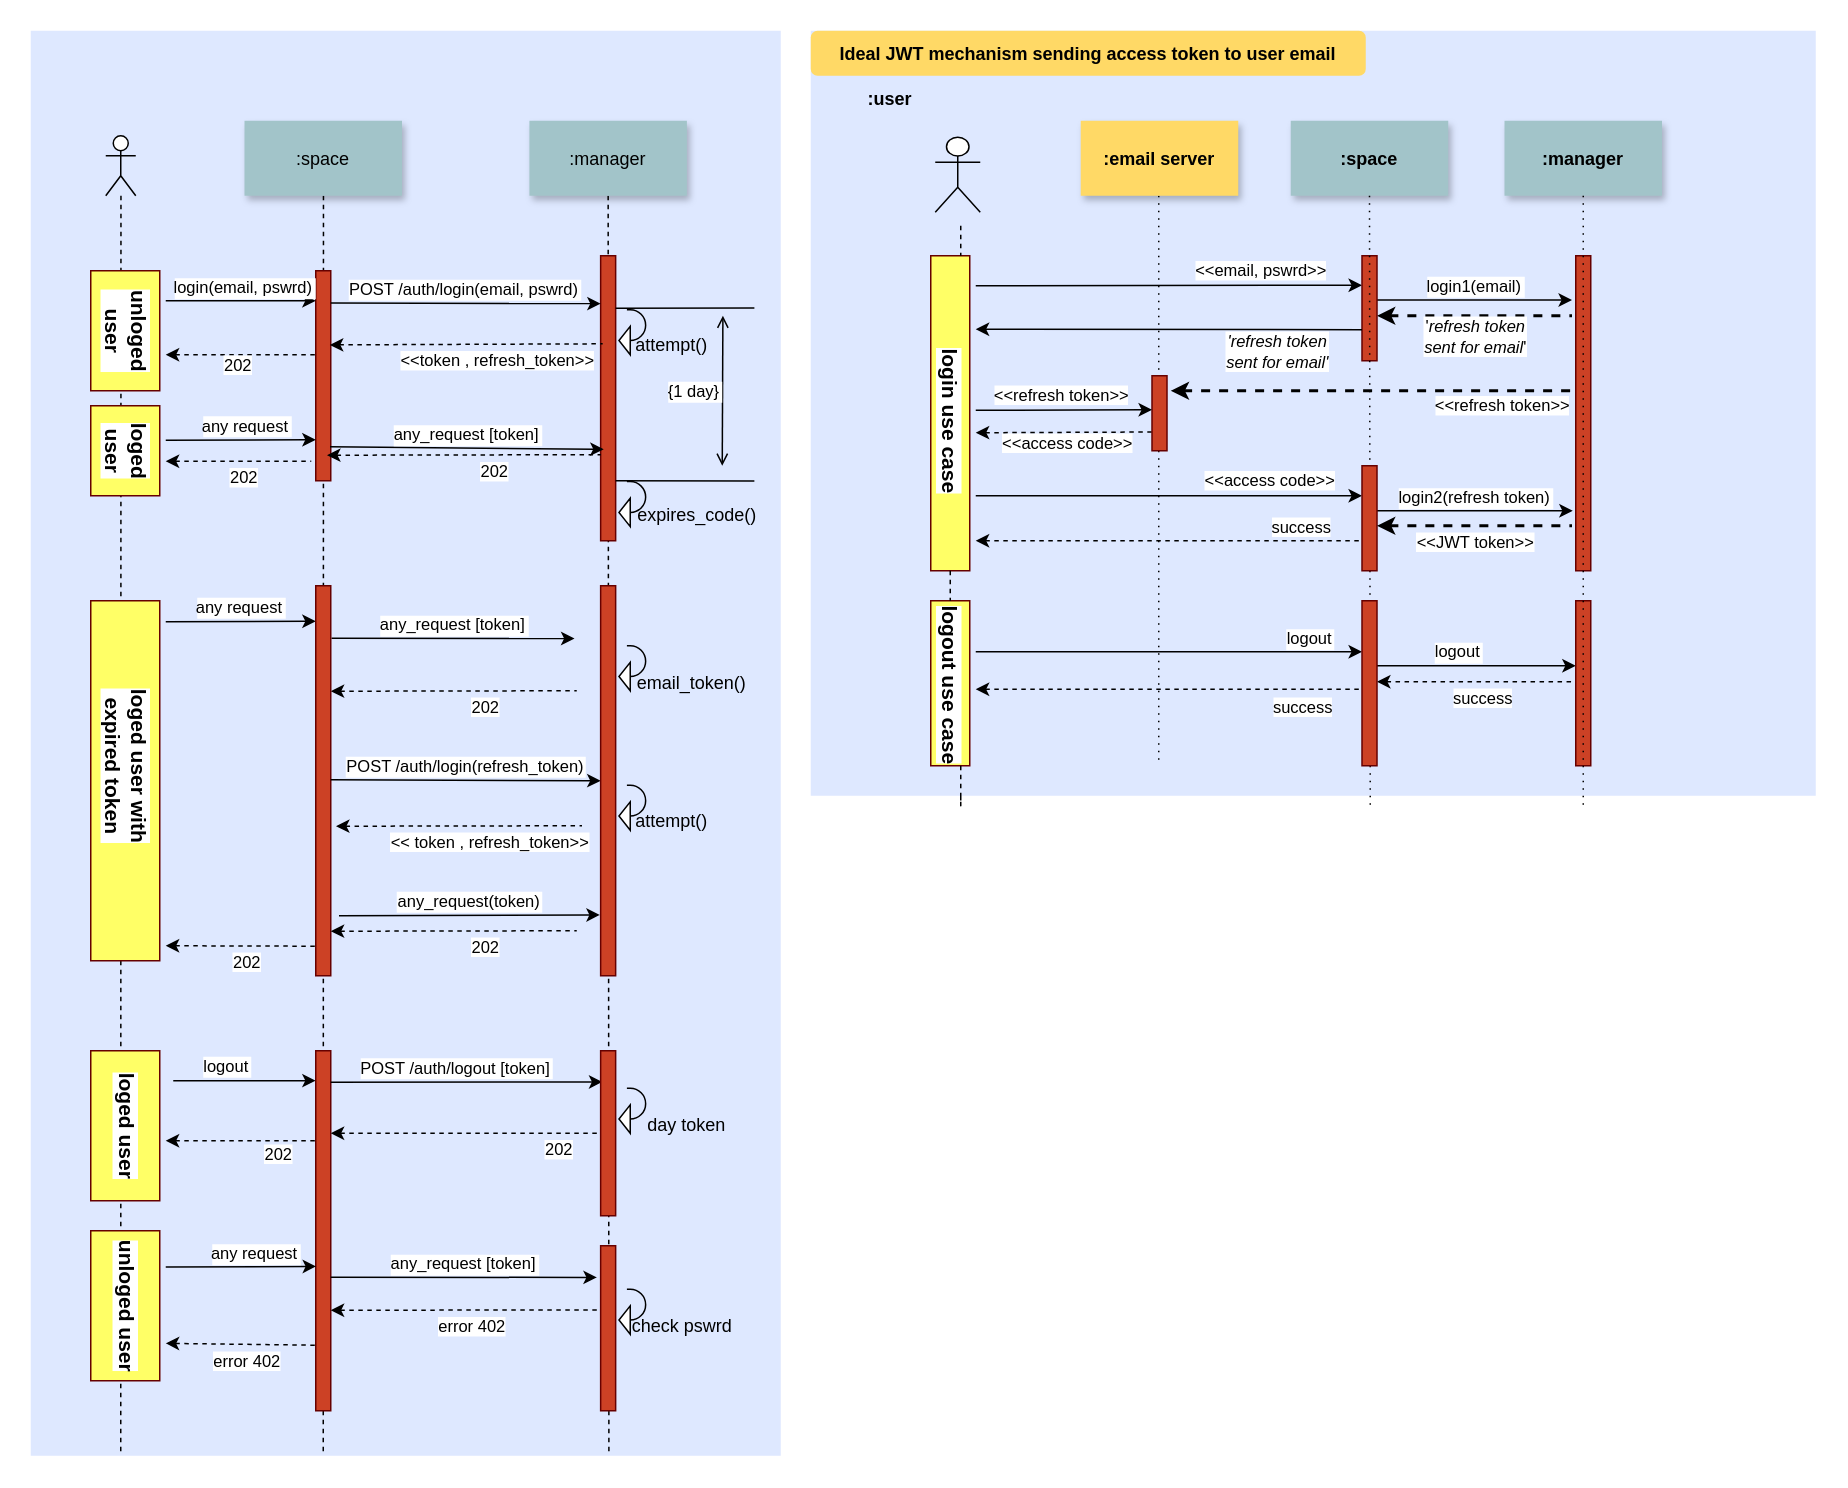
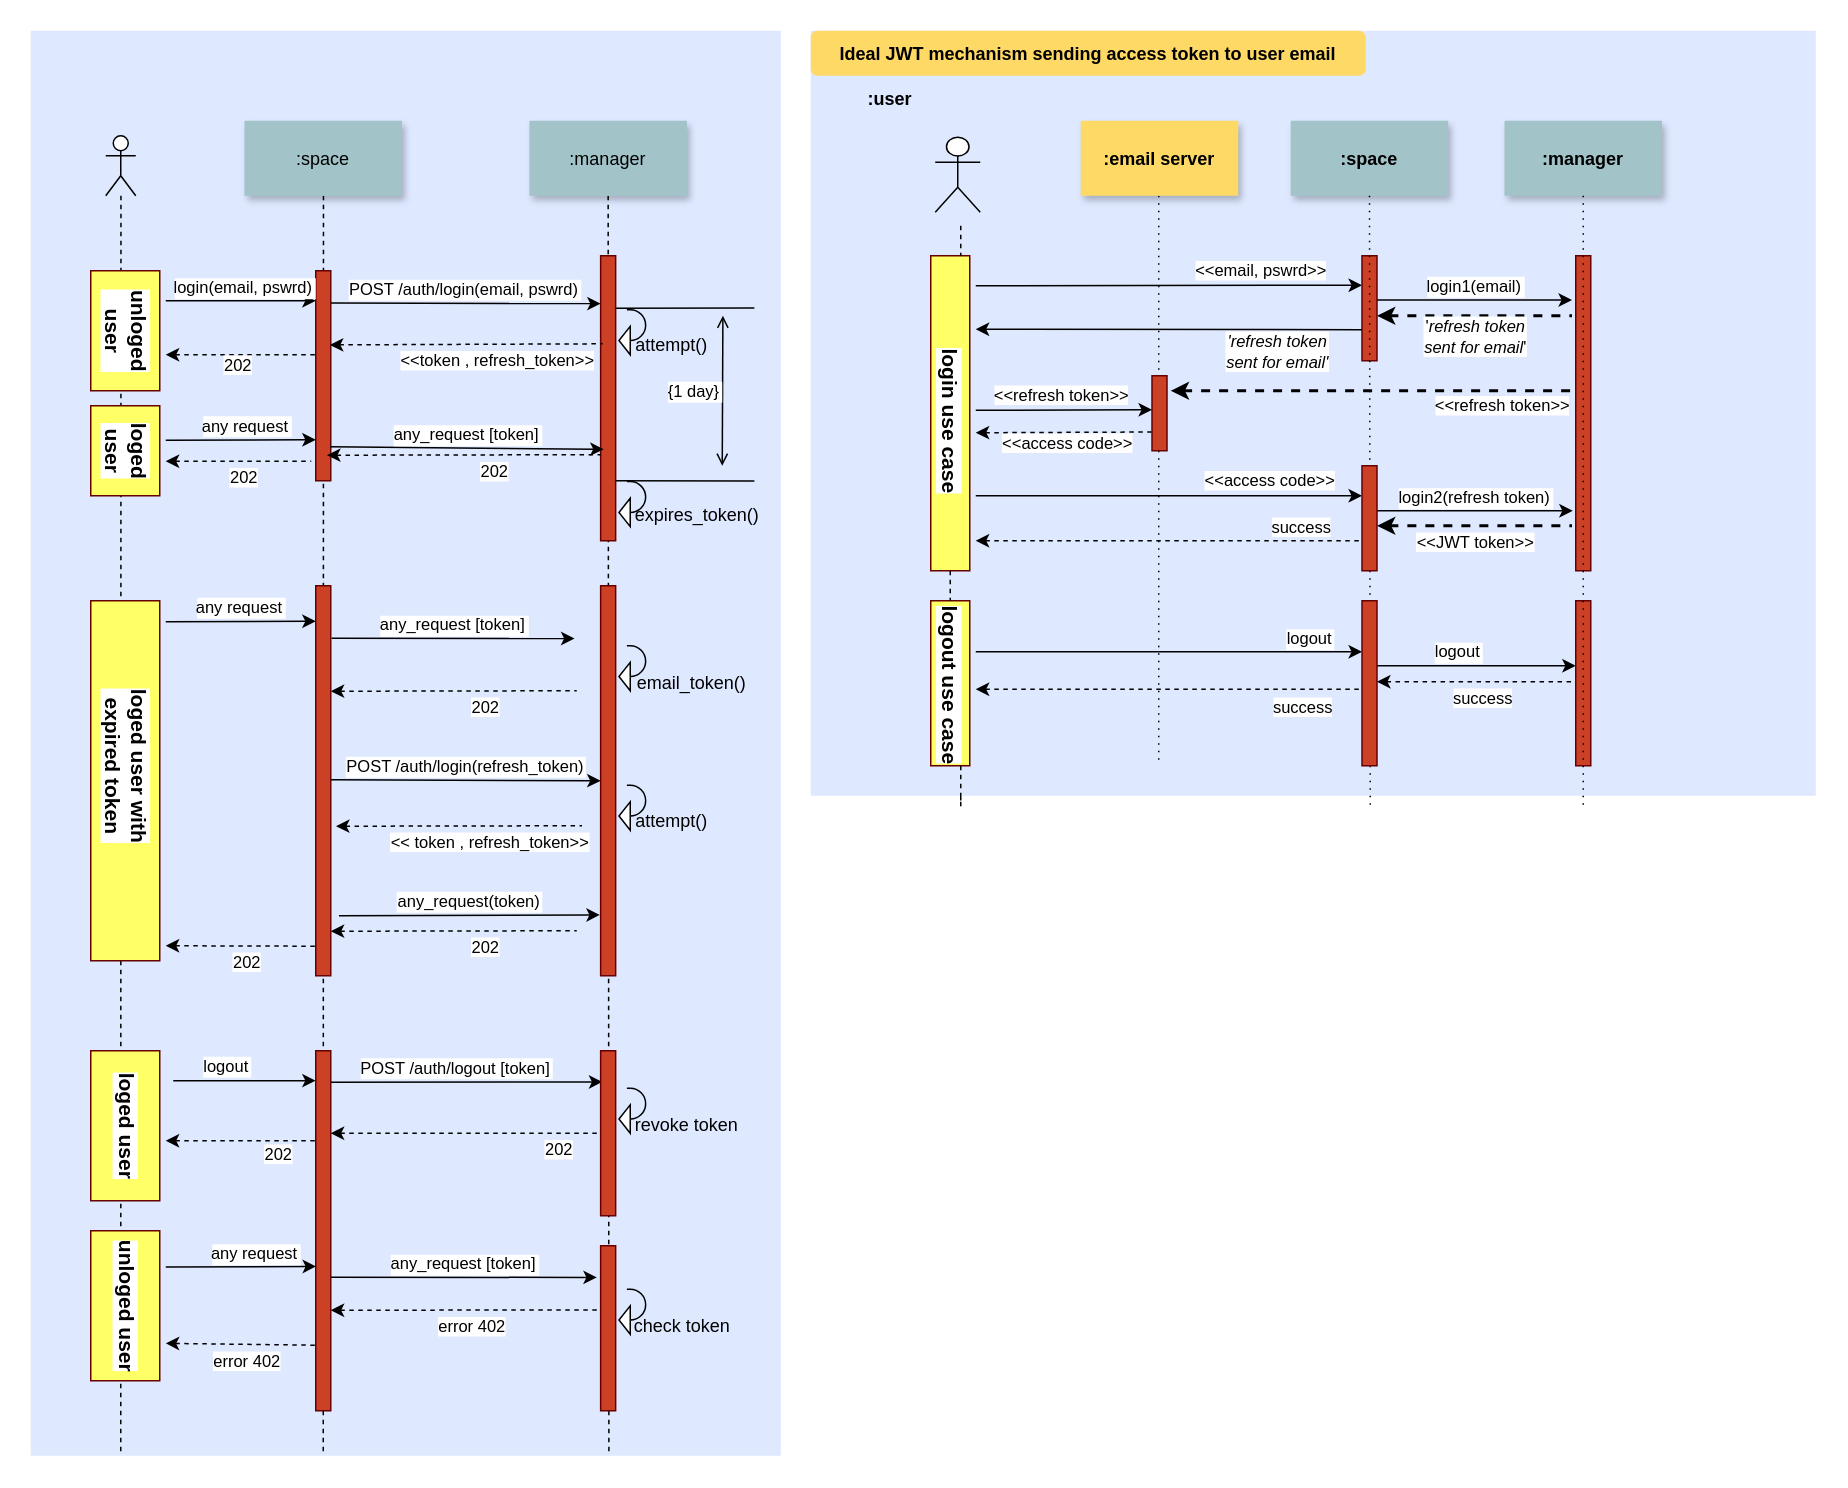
- <mxCell id="121" value="&amp;nbsp;&amp;nbsp; expires_code()" style="text;html=1;align=center;verticalAlign=middle;resizable=0;points=[];autosize=1;" parent="1" vertex="1"><mxGeometry x="404.43" y="332.57" width="110" height="20" as="geometry" /></mxCell>
+ <mxCell id="121" value="&amp;nbsp;&amp;nbsp; expires_token()" style="text;html=1;align=center;verticalAlign=middle;resizable=0;points=[];autosize=1;" parent="1" vertex="1"><mxGeometry x="404.43" y="332.57" width="110" height="20" as="geometry" /></mxCell>
- <mxCell id="122" value="day token" style="text;html=1;align=center;verticalAlign=middle;resizable=0;points=[];autosize=1;" parent="1" vertex="1"><mxGeometry x="417.43" y="740" width="80" height="20" as="geometry" /></mxCell>
+ <mxCell id="122" value="revoke token" style="text;html=1;align=center;verticalAlign=middle;resizable=0;points=[];autosize=1;" parent="1" vertex="1"><mxGeometry x="417.43" y="740" width="80" height="20" as="geometry" /></mxCell>
- <mxCell id="105" value="check pswrd" style="text;html=1;align=center;verticalAlign=middle;resizable=0;points=[];autosize=1;" parent="1" vertex="1"><mxGeometry x="414.43" y="874" width="80" height="20" as="geometry" /></mxCell>
+ <mxCell id="105" value="check token" style="text;html=1;align=center;verticalAlign=middle;resizable=0;points=[];autosize=1;" parent="1" vertex="1"><mxGeometry x="414.43" y="874" width="80" height="20" as="geometry" /></mxCell>
